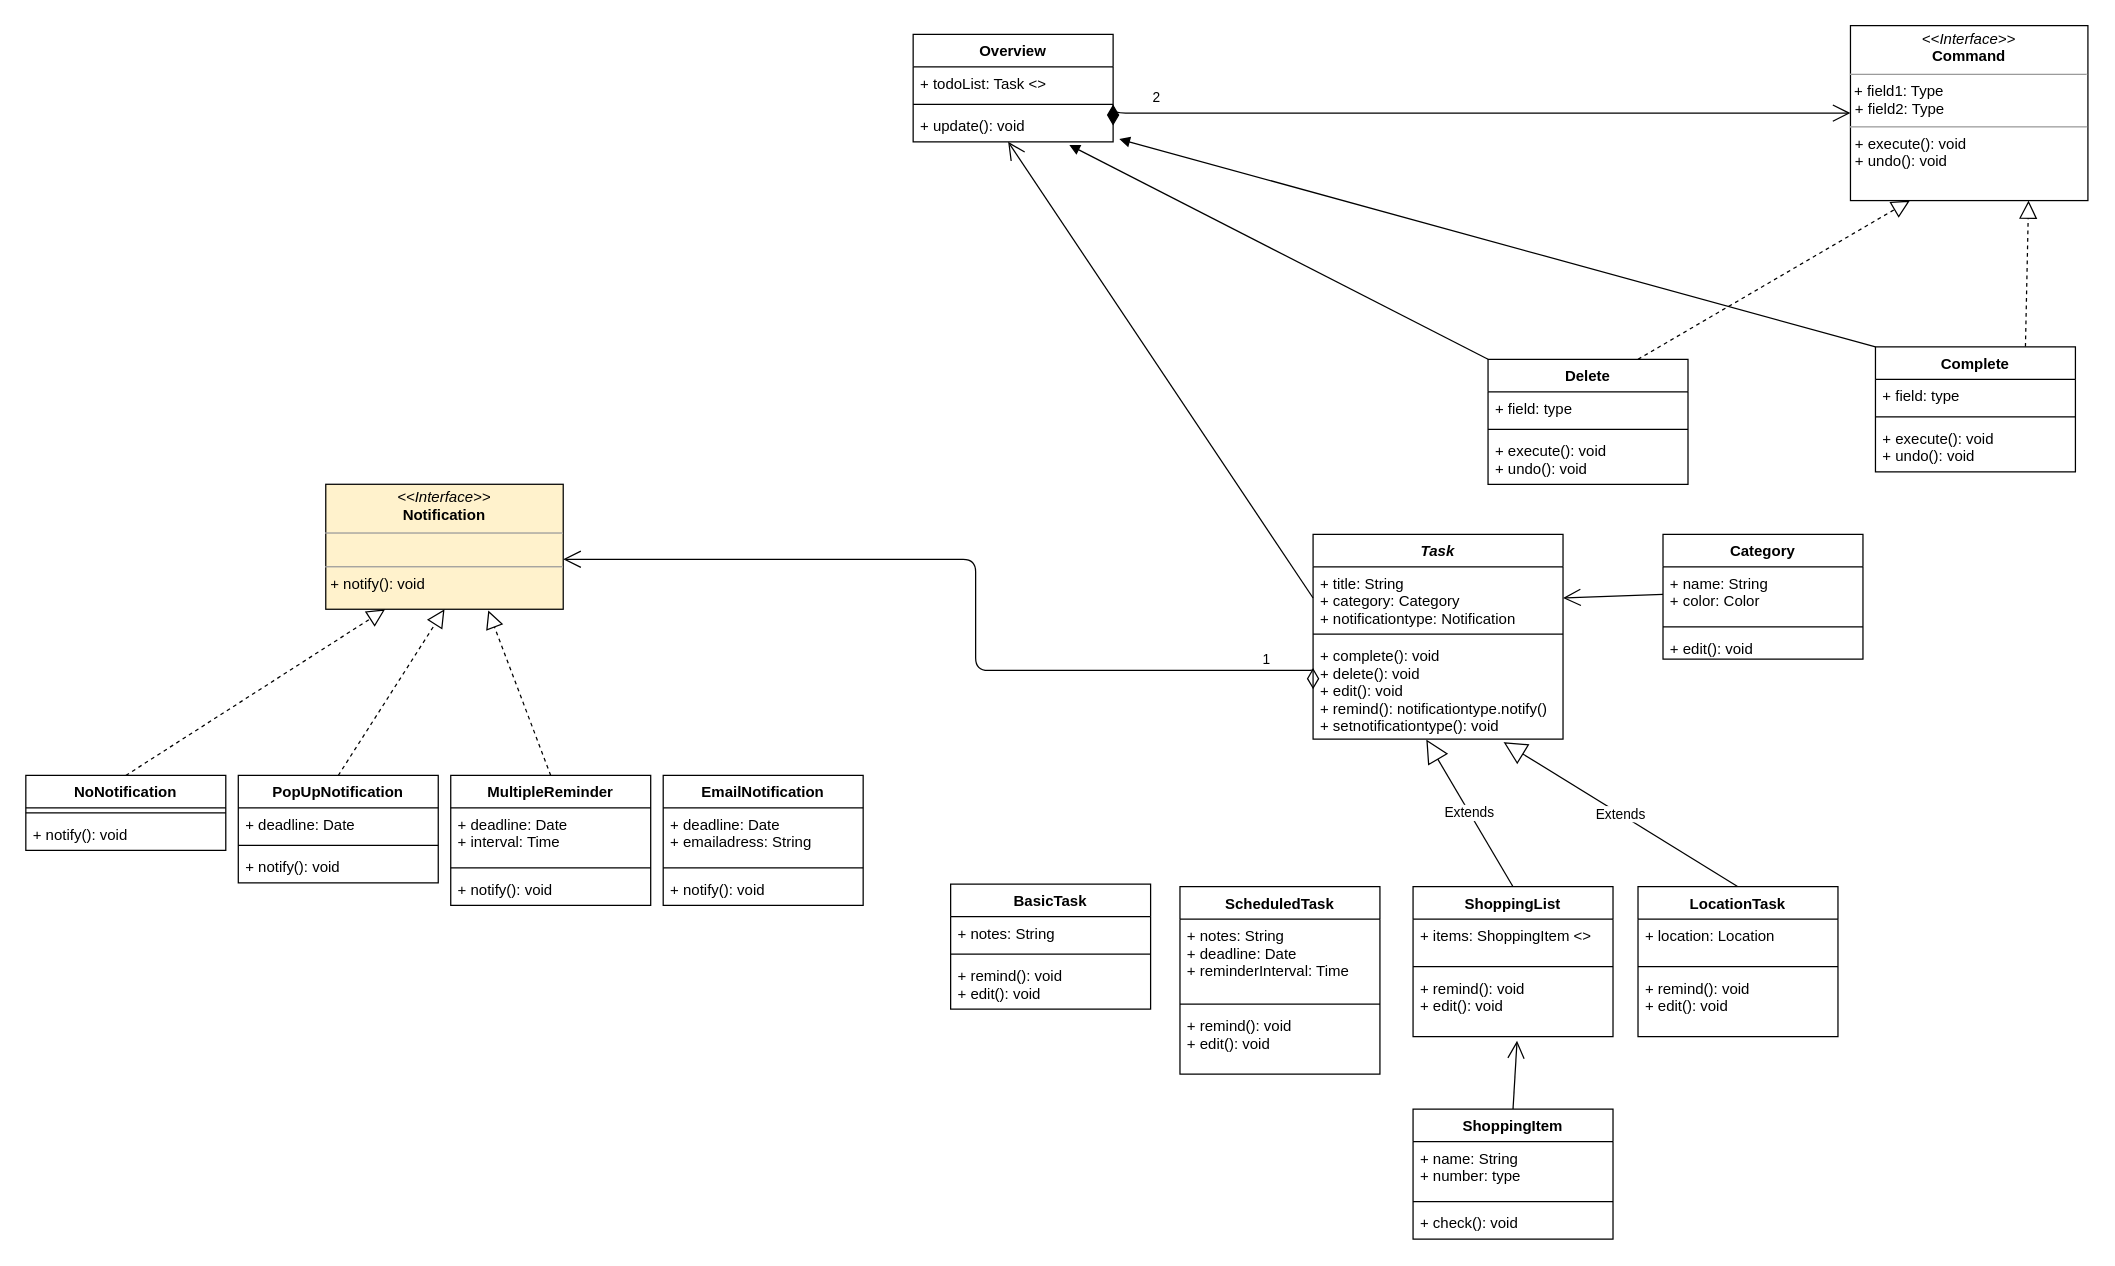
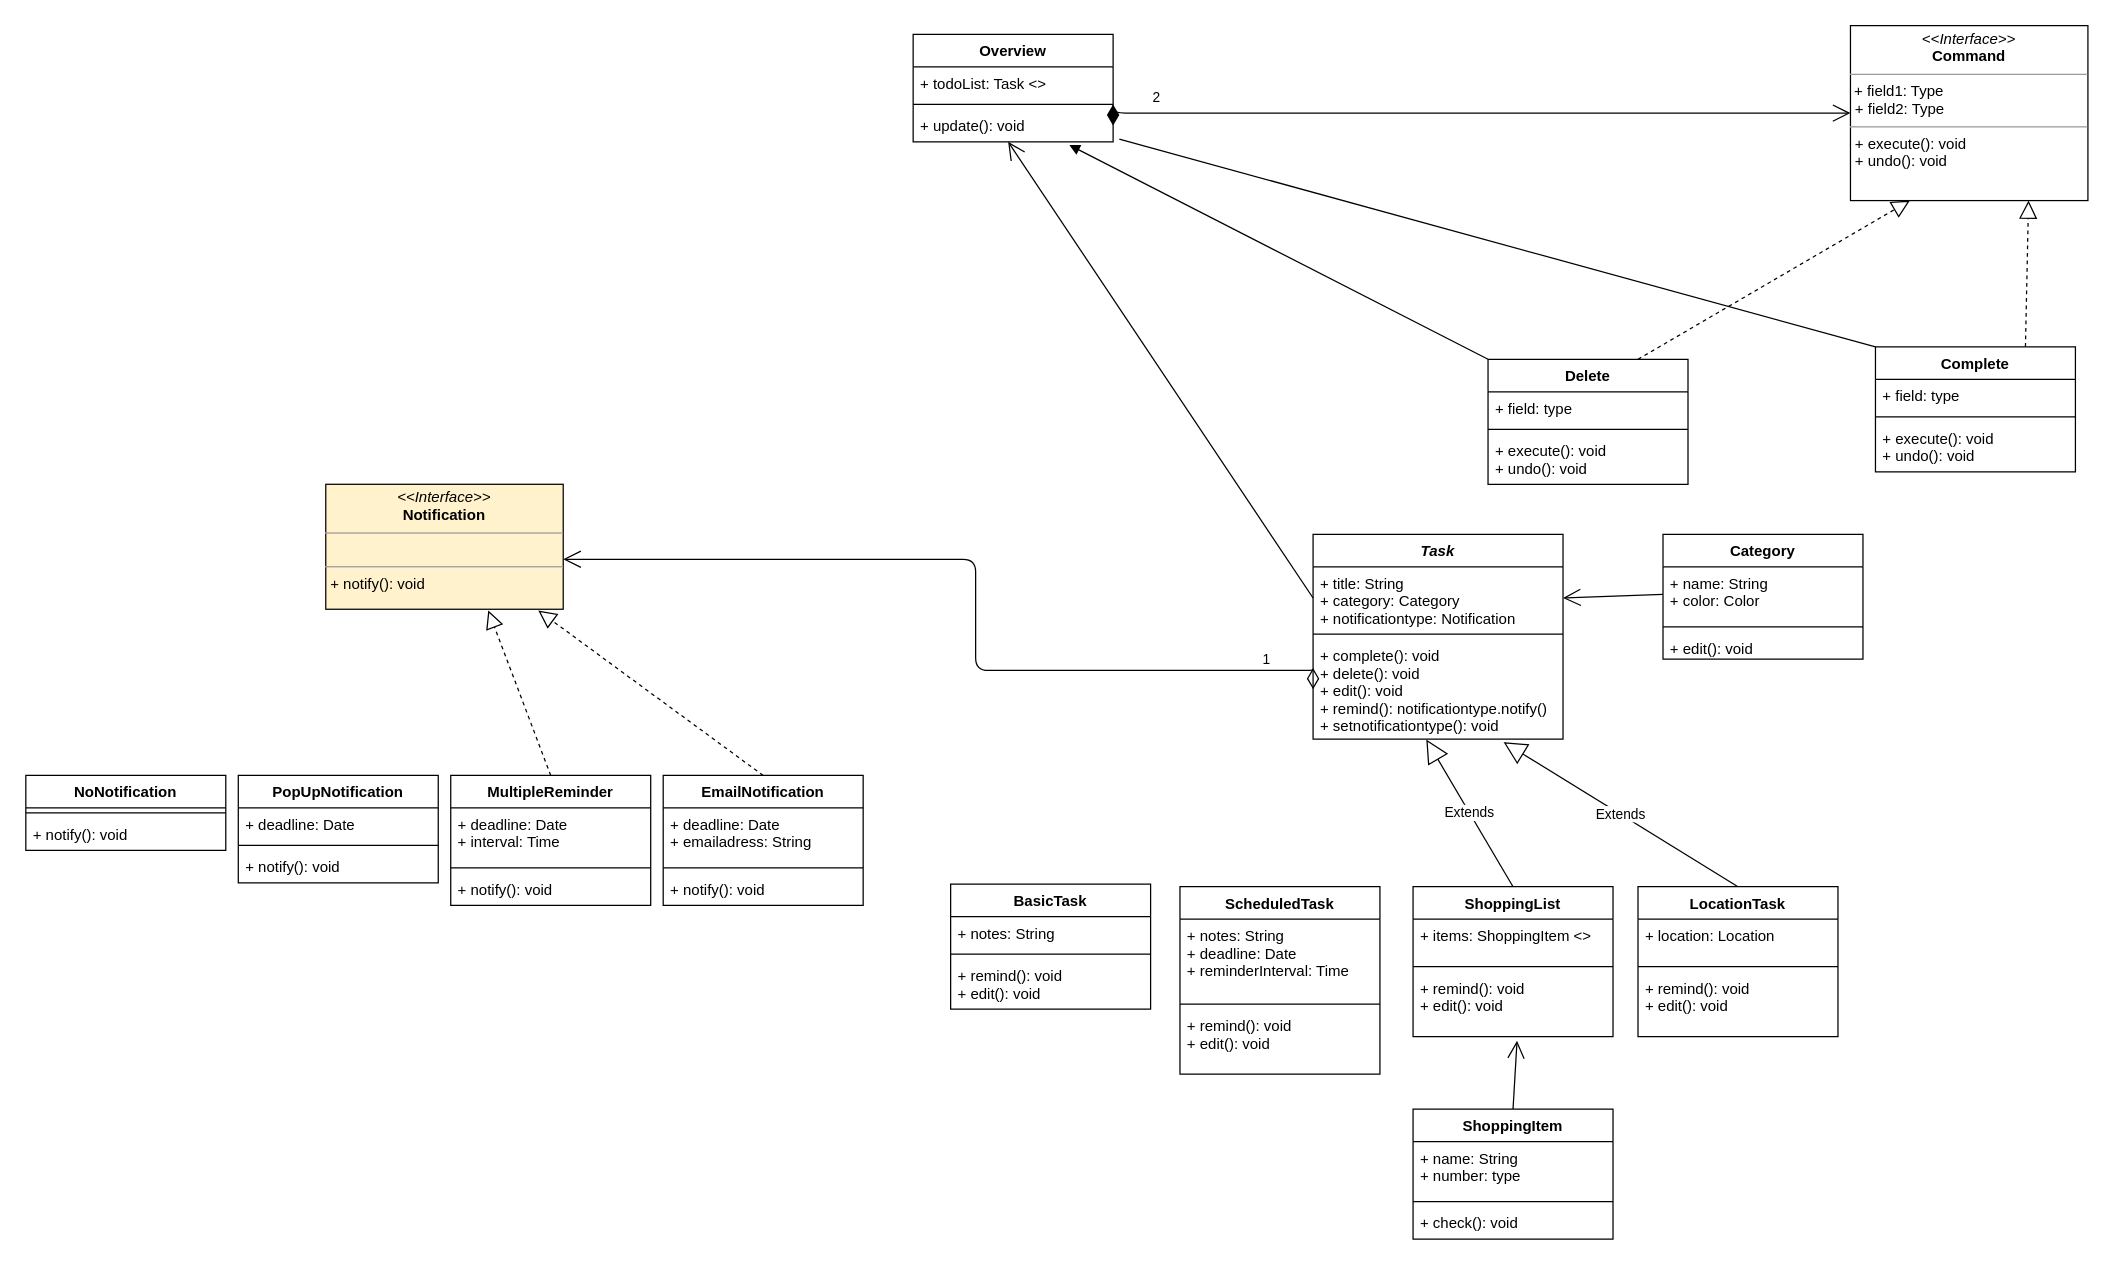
- <mxCell id="39" value="" style="html=1;verticalAlign=bottom;endArrow=block;entryX=1.031;entryY=0.916;entryDx=0;entryDy=0;exitX=0;exitY=0;exitDx=0;exitDy=0;entryPerimeter=0;" parent="1" source="47" target="14" edge="1"><mxGeometry width="80" relative="1" as="geometry"><mxPoint x="1130" y="277" as="sourcePoint" /><mxPoint x="1210" y="277" as="targetPoint" /></mxGeometry></mxCell>
+ <mxCell id="39" value="" style="html=1;verticalAlign=bottom;endArrow=none;entryX=1.031;entryY=0.916;entryDx=0;entryDy=0;exitX=0;exitY=0;exitDx=0;exitDy=0;entryPerimeter=0;" parent="1" source="47" target="14" edge="1"><mxGeometry width="80" relative="1" as="geometry"><mxPoint x="1130" y="277" as="sourcePoint" /><mxPoint x="1210" y="277" as="targetPoint" /></mxGeometry></mxCell>
- <mxCell id="7" value="" style="endArrow=block;dashed=1;endFill=0;endSize=12;html=1;exitX=0.5;exitY=0;exitDx=0;exitDy=0;entryX=0.25;entryY=1;entryDx=0;entryDy=0;" parent="1" source="59" target="10" edge="1"><mxGeometry width="160" relative="1" as="geometry"><mxPoint x="72.5" y="558" as="sourcePoint" /><mxPoint x="281.25" y="538" as="targetPoint" /></mxGeometry></mxCell>
+ <mxCell id="45" value="" style="endArrow=block;dashed=1;endFill=0;endSize=12;html=1;entryX=0.895;entryY=1.01;entryDx=0;entryDy=0;exitX=0.5;exitY=0;exitDx=0;exitDy=0;entryPerimeter=0;" parent="1" source="70" target="10" edge="1"><mxGeometry width="160" relative="1" as="geometry"><mxPoint x="450" y="630" as="sourcePoint" /><mxPoint x="382.5" y="497" as="targetPoint" /></mxGeometry></mxCell>
- <mxCell id="8" value="" style="endArrow=block;dashed=1;endFill=0;endSize=12;html=1;entryX=0.5;entryY=1;entryDx=0;entryDy=0;exitX=0.5;exitY=0;exitDx=0;exitDy=0;" parent="1" source="62" target="10" edge="1"><mxGeometry width="160" relative="1" as="geometry"><mxPoint x="220" y="768" as="sourcePoint" /><mxPoint x="312.5" y="538" as="targetPoint" /></mxGeometry></mxCell>
